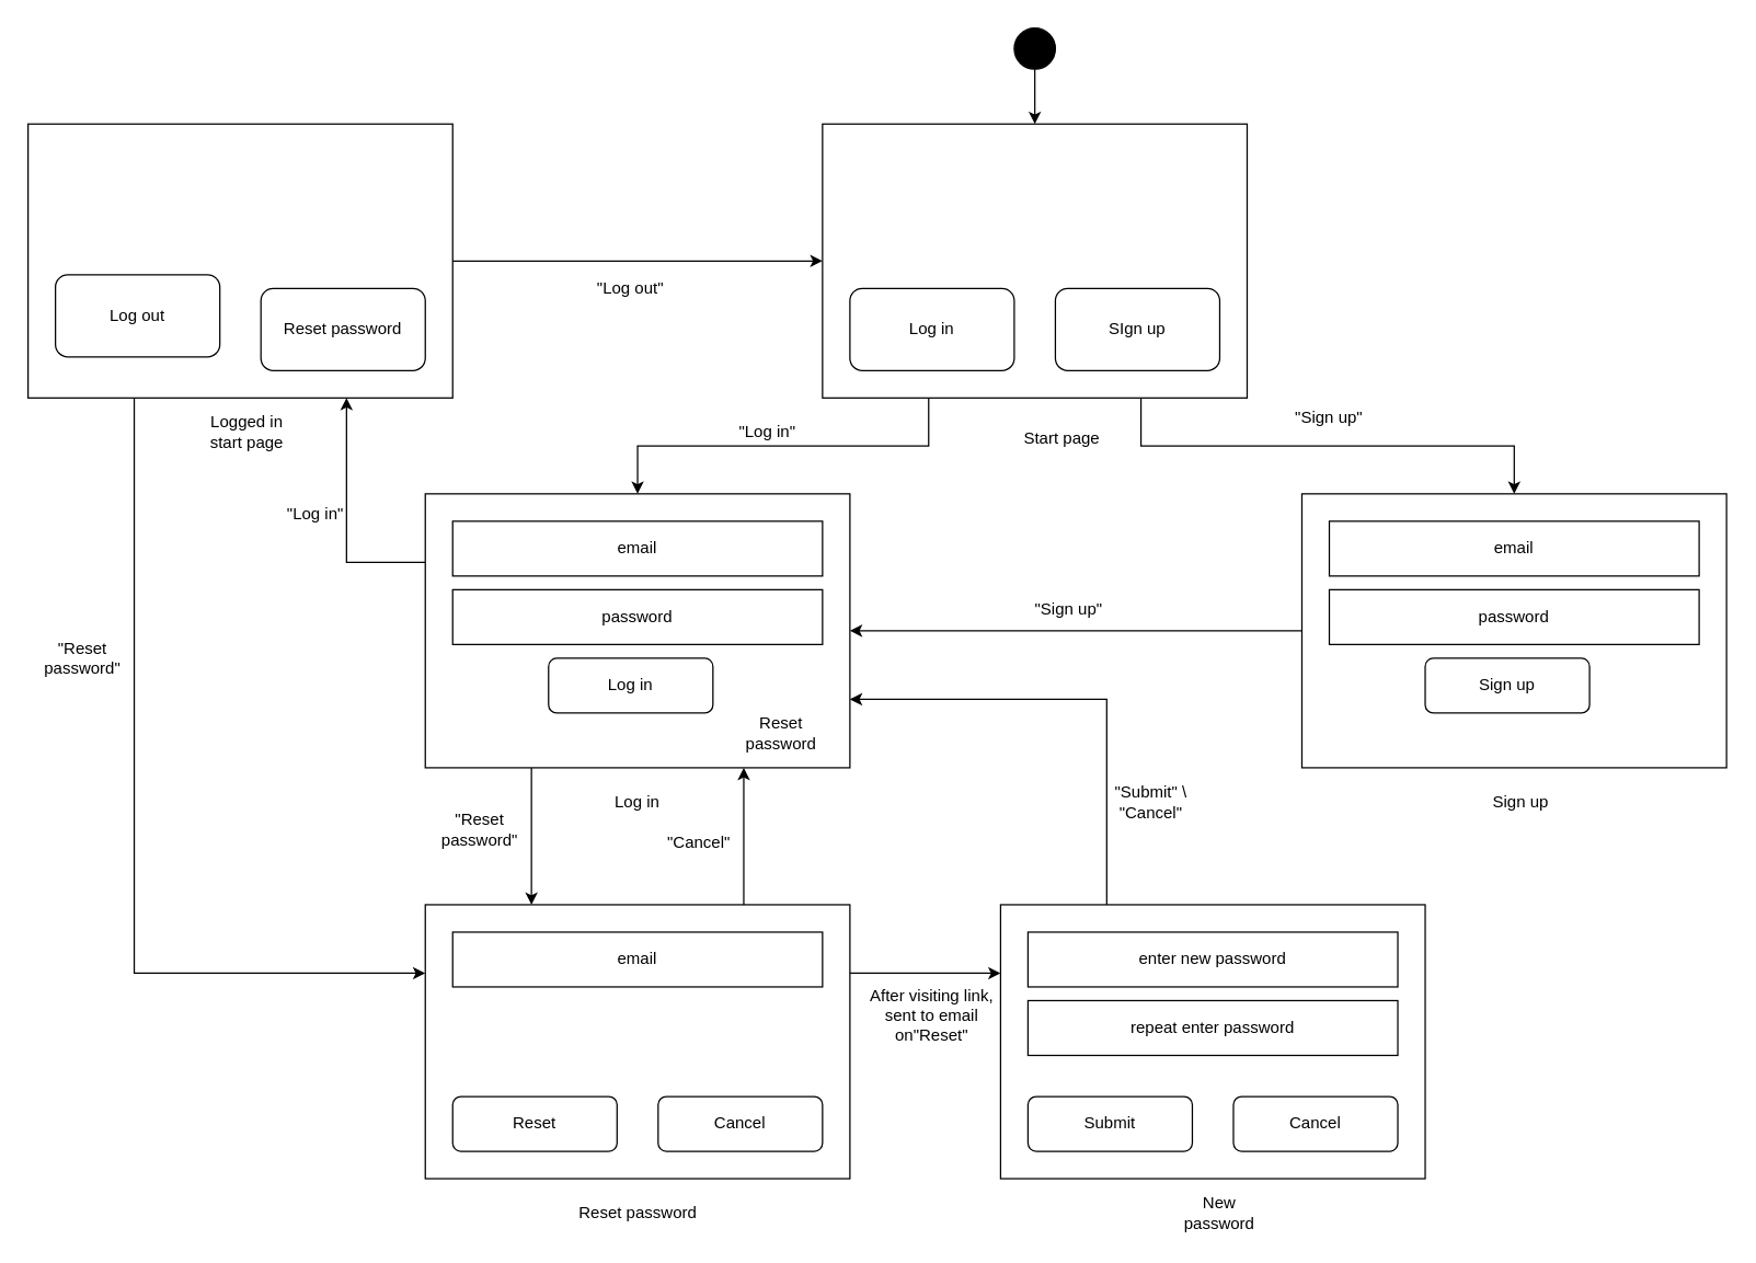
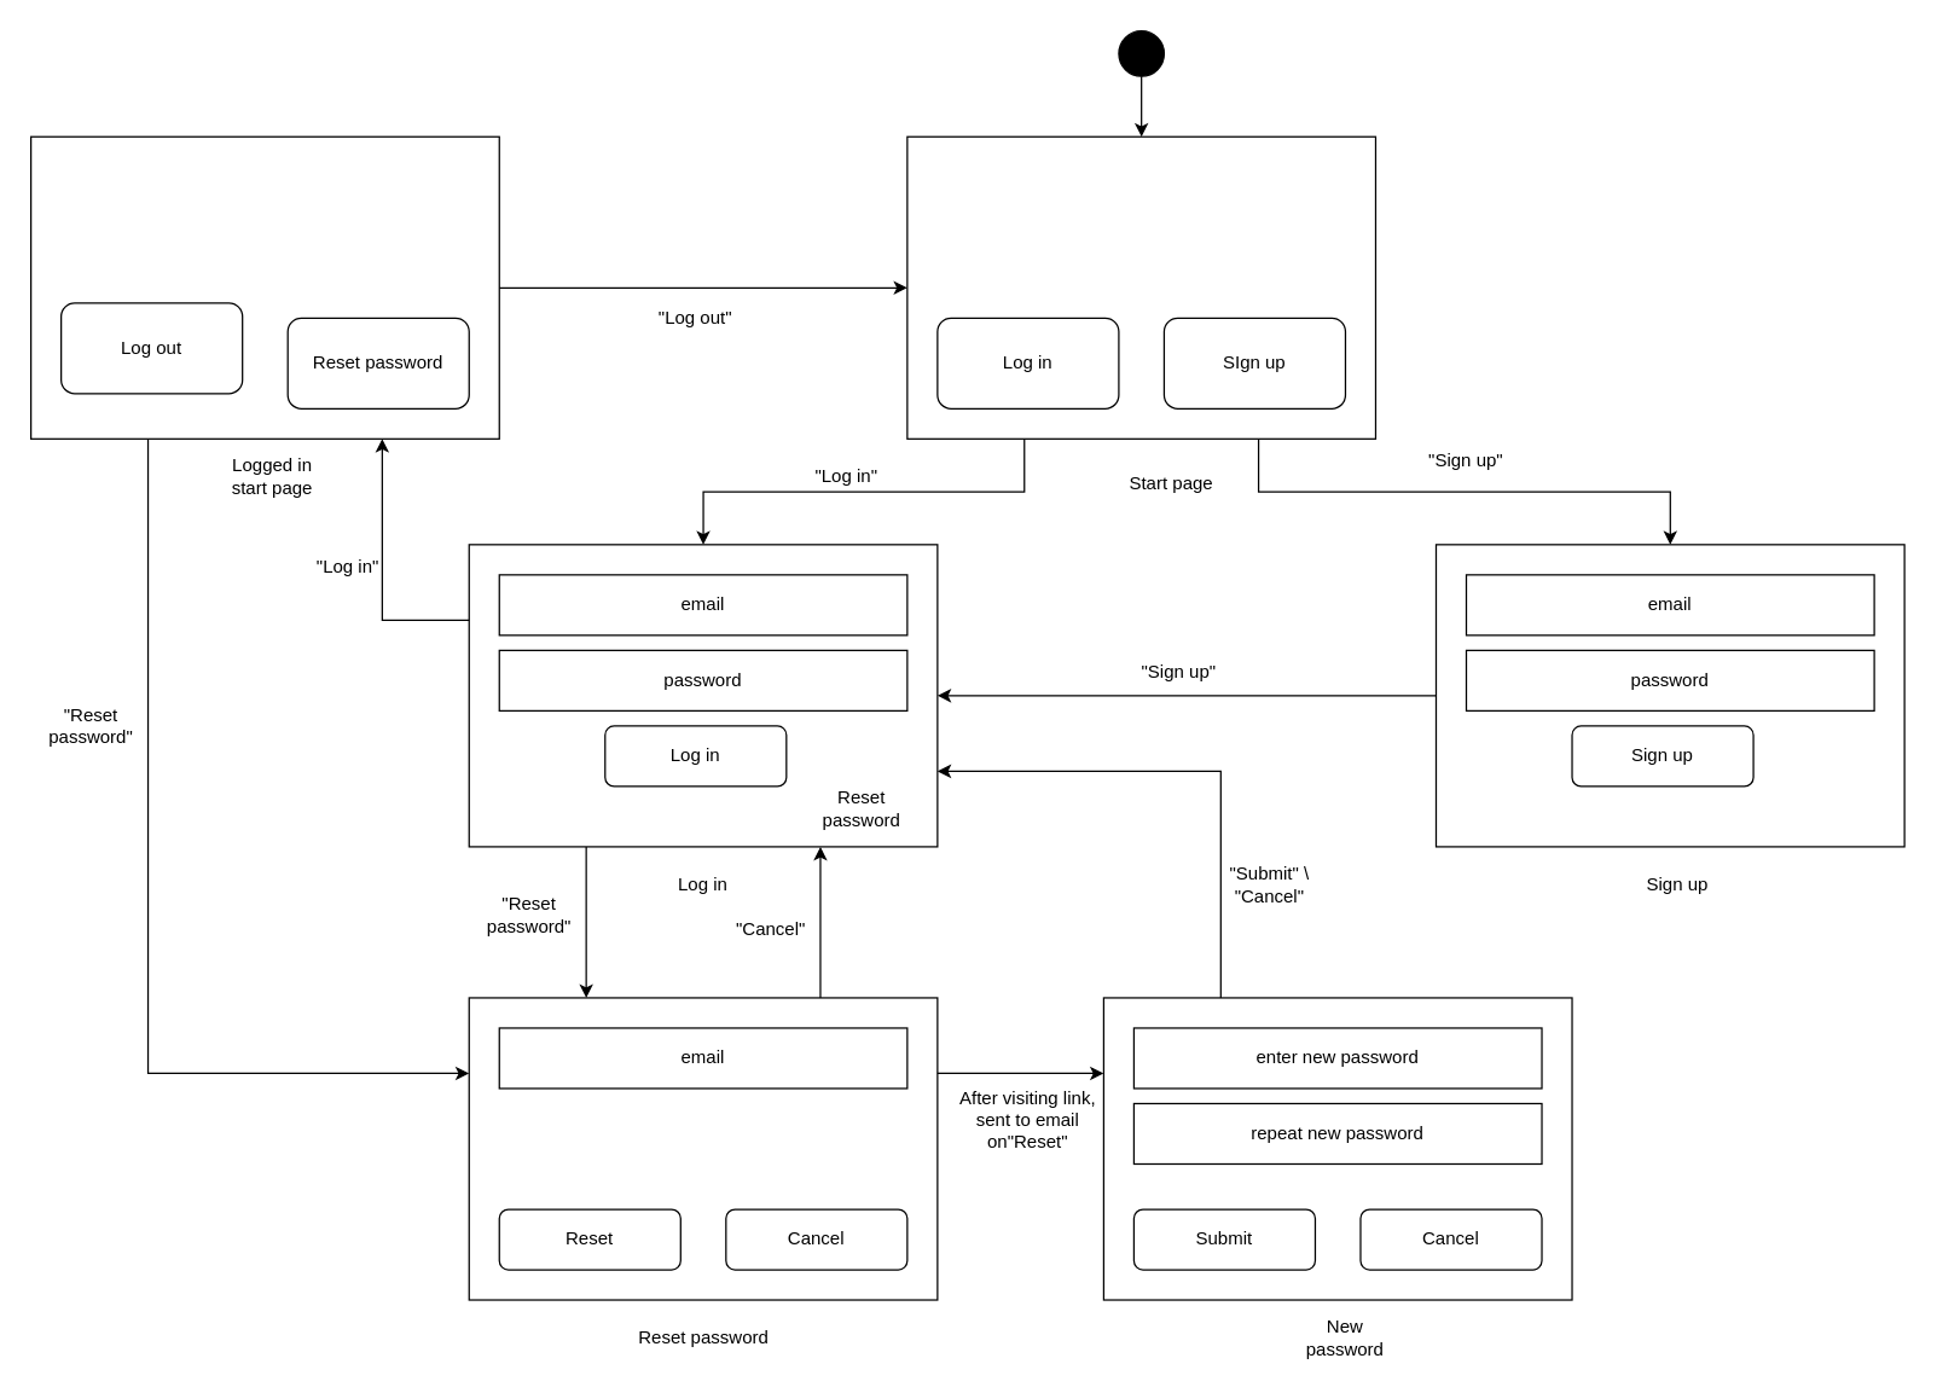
- <mxCell id="36" value="repeat enter password" style="rounded=0;whiteSpace=wrap;html=1;" vertex="1" parent="32"><mxGeometry x="20" y="70" width="270" height="40" as="geometry" /></mxCell>
+ <mxCell id="36" value="repeat new password" style="rounded=0;whiteSpace=wrap;html=1;" vertex="1" parent="32"><mxGeometry x="20" y="70" width="270" height="40" as="geometry" /></mxCell>
